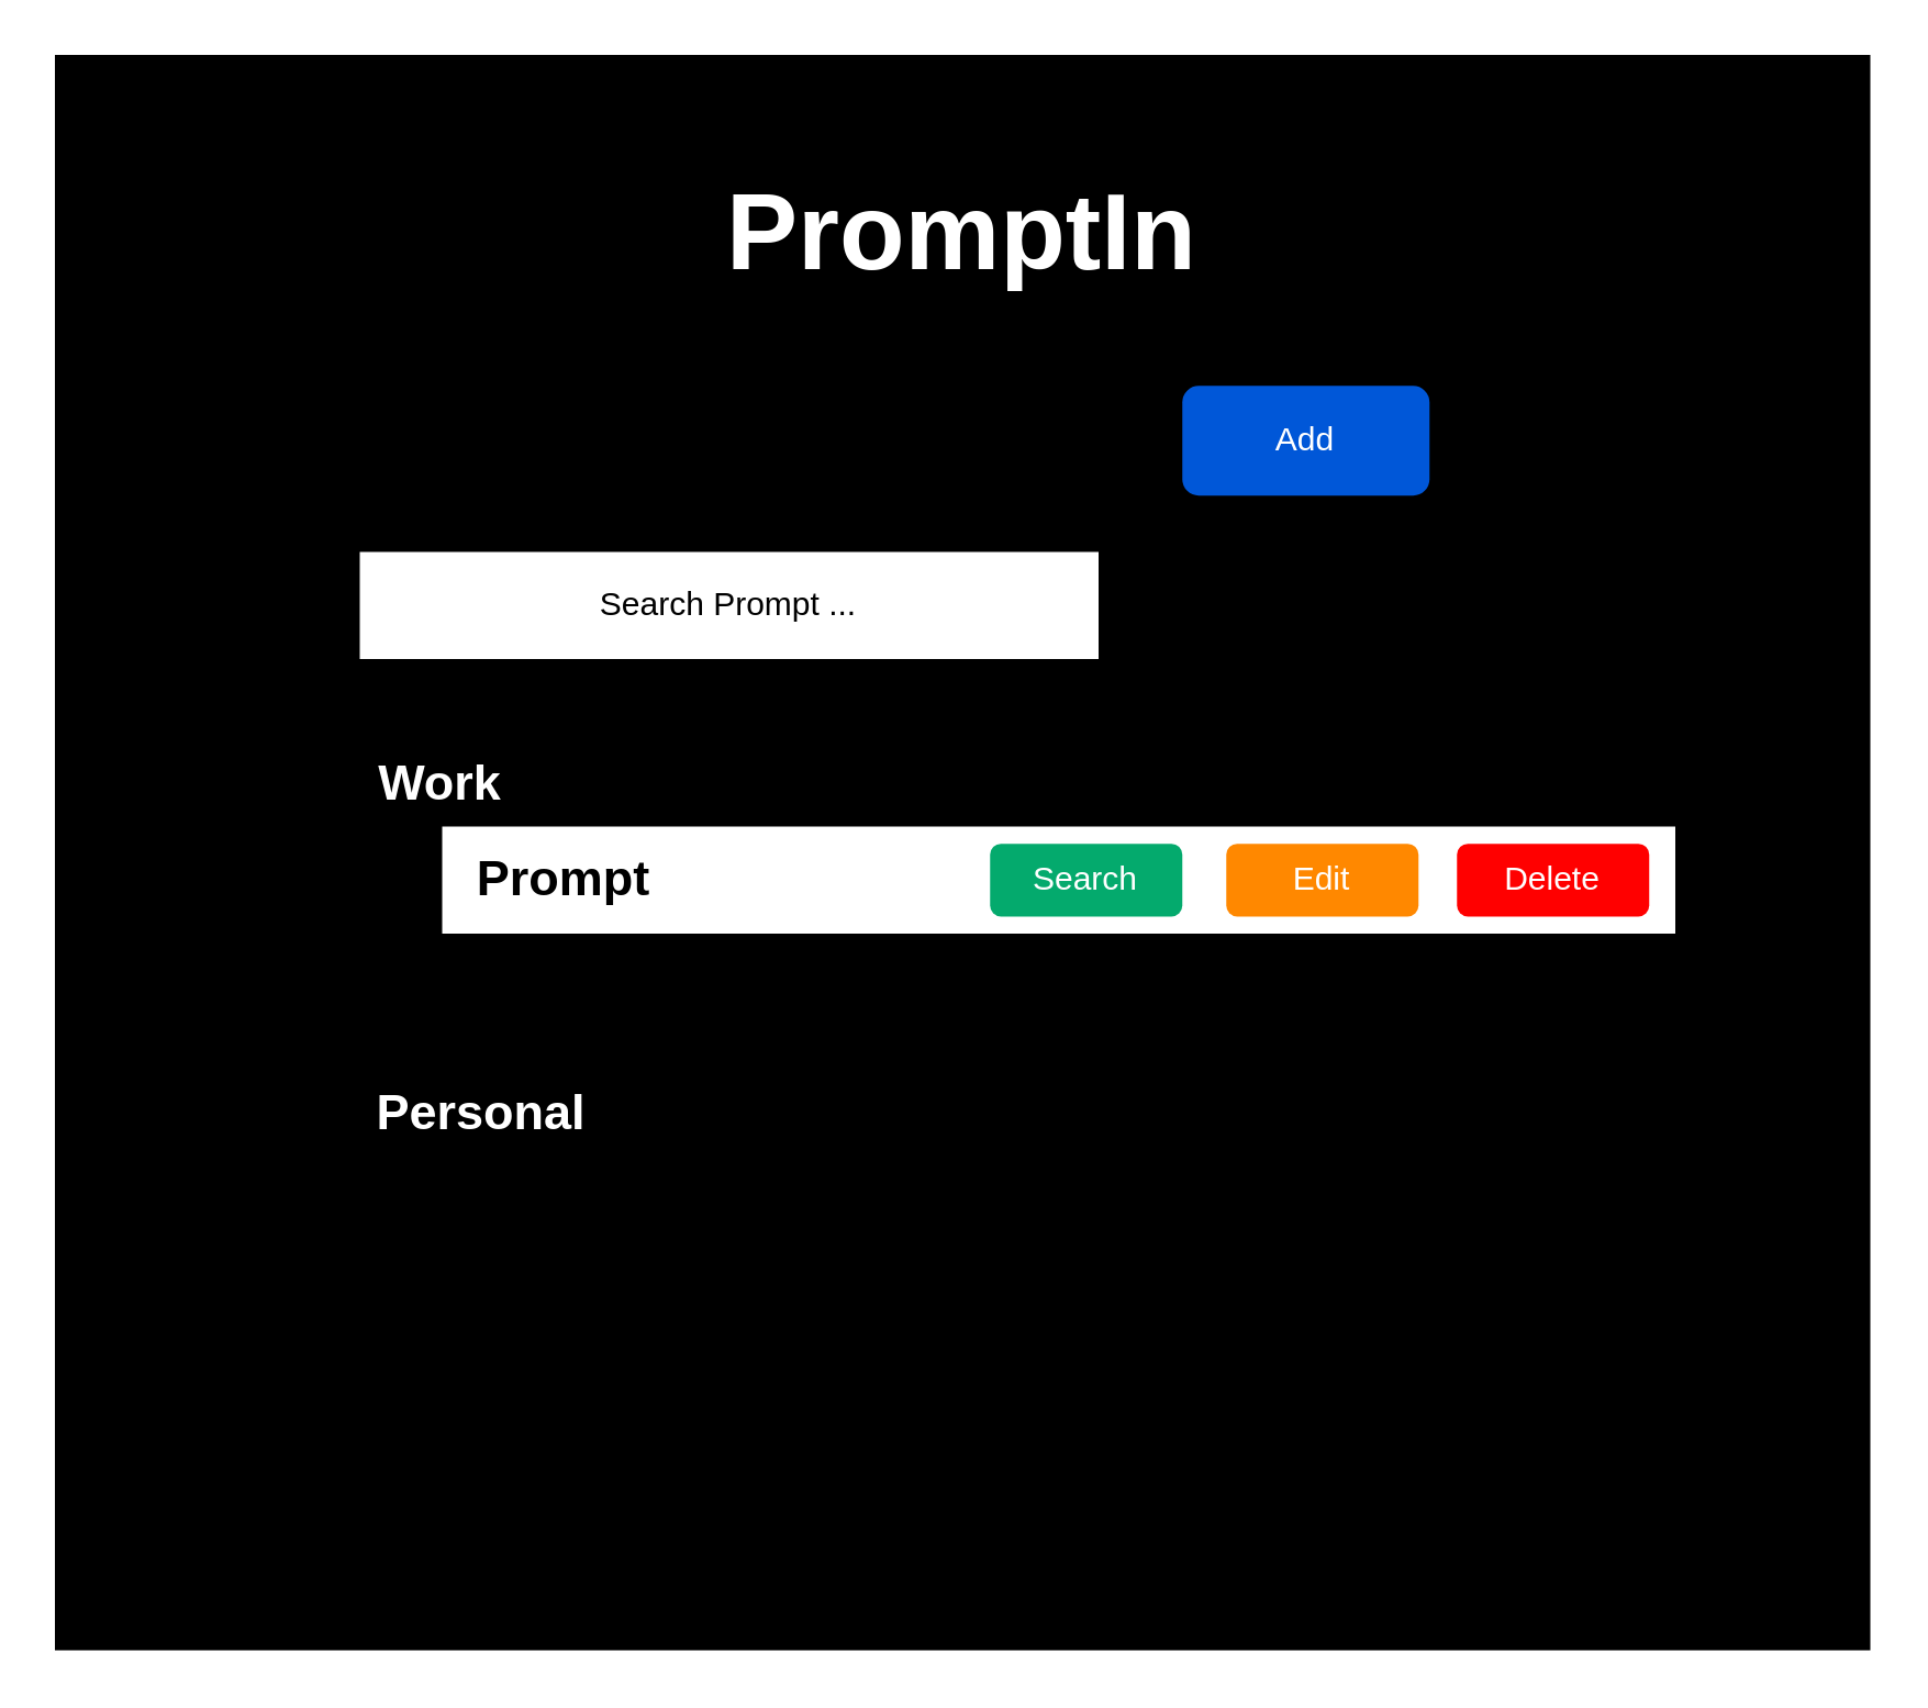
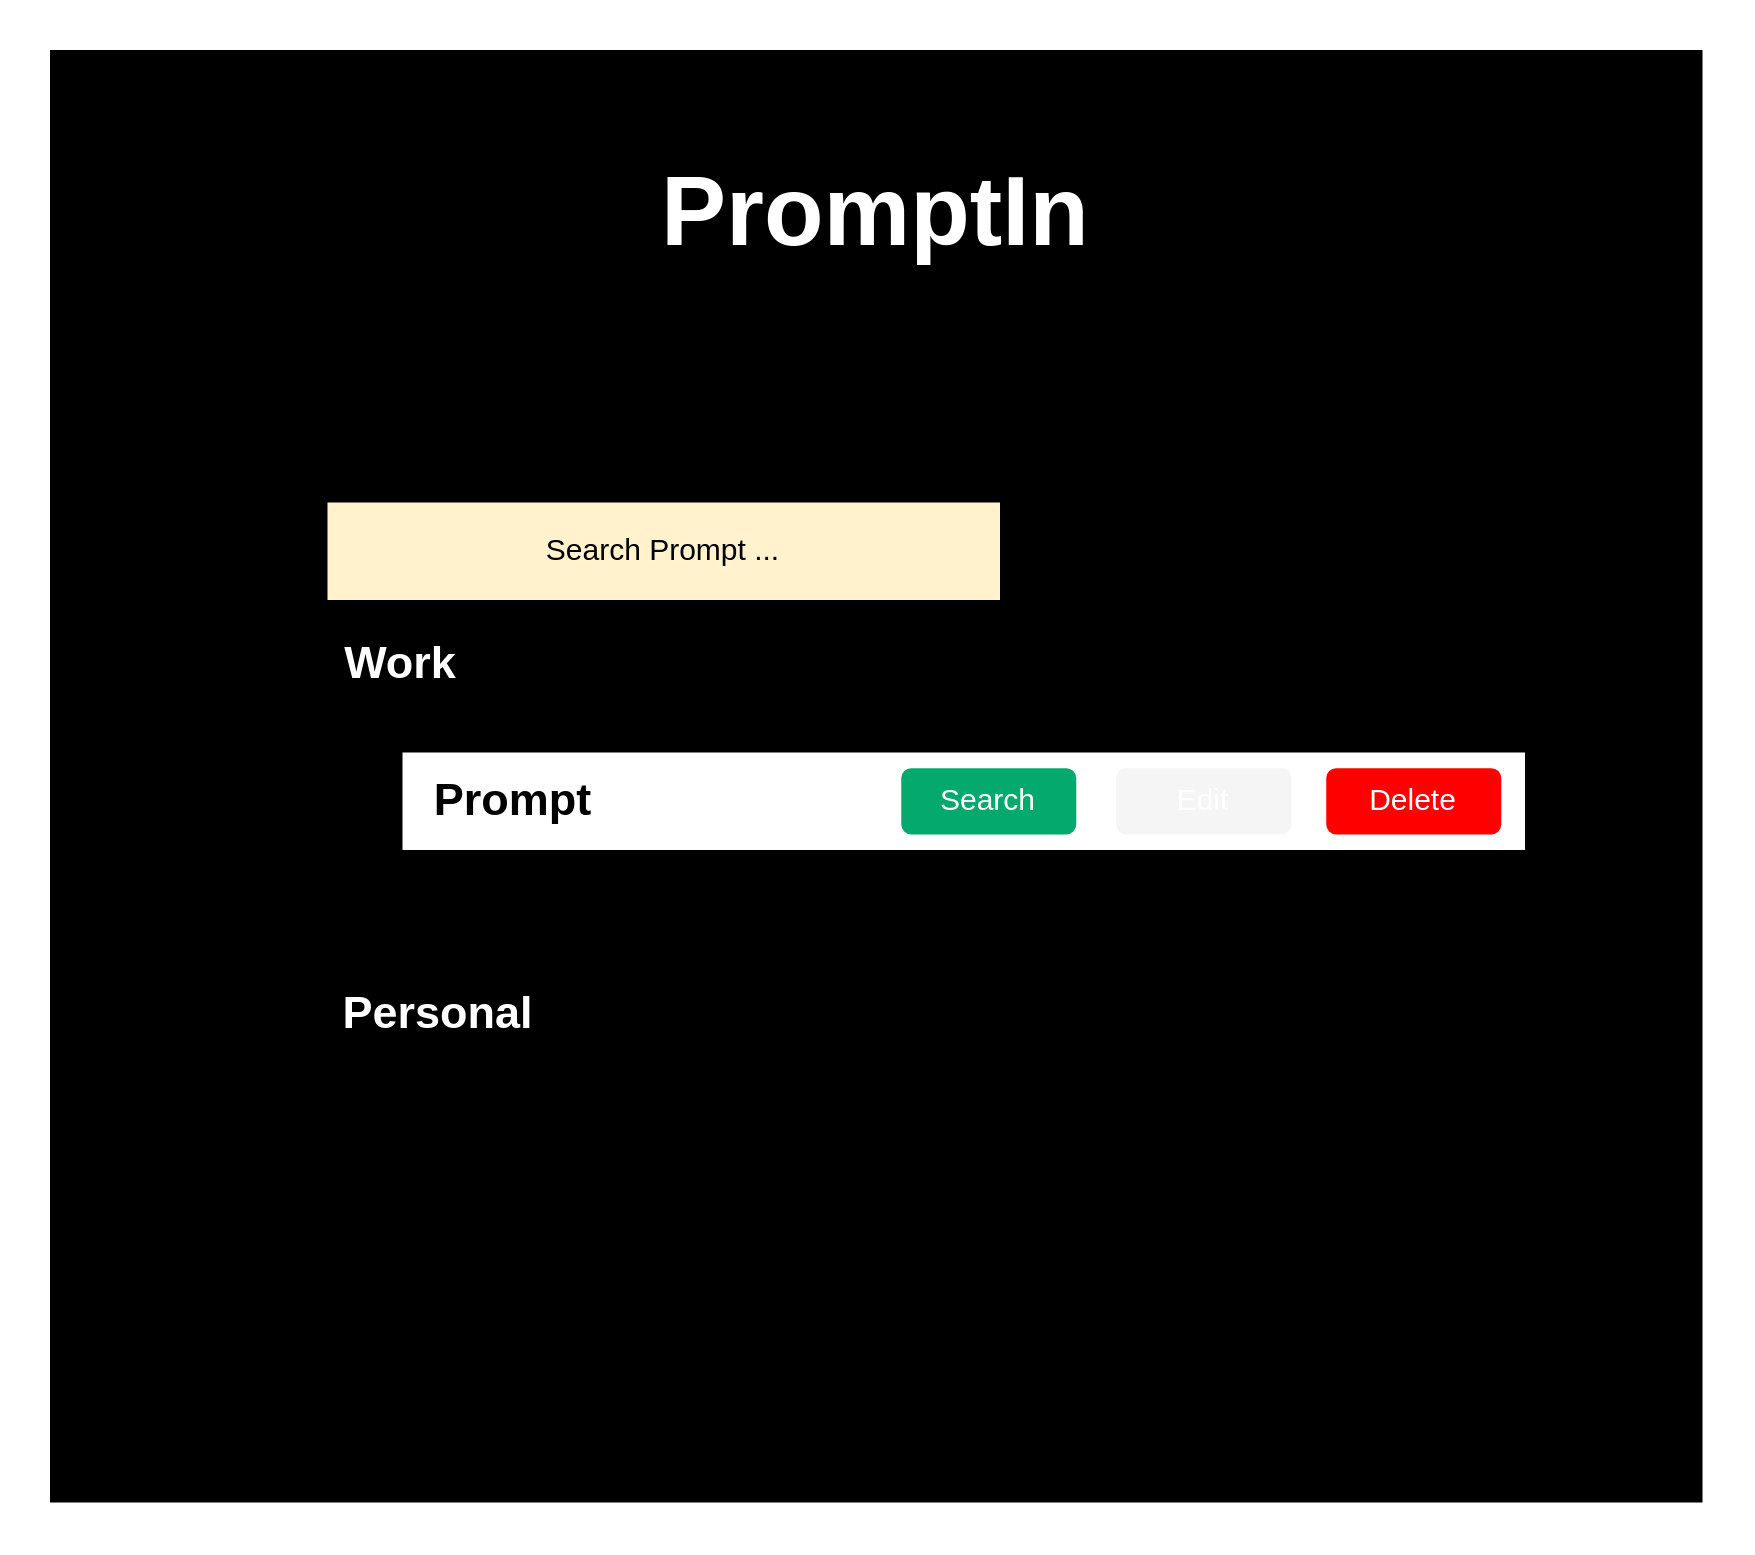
- <mxCell id="5" value="Add" style="rounded=1;fillColor=#0057D8;strokeColor=none;html=1;whiteSpace=wrap;fontColor=#ffffff;align=center;verticalAlign=middle;fontStyle=0;fontSize=12;sketch=0;" vertex="1" parent="1"><mxGeometry x="430" y="140" width="90" height="40" as="geometry" /></mxCell>
- <mxCell id="4" value="Search Prompt ..." style="rounded=0;whiteSpace=wrap;html=1;" parent="1" vertex="1"><mxGeometry x="130" y="200" width="270" height="40" as="geometry" /></mxCell>
+ <mxCell id="4" value="Search Prompt ..." style="rounded=0;whiteSpace=wrap;html=1;fillColor=#fff2cc;" parent="1" vertex="1"><mxGeometry x="130" y="200" width="270" height="40" as="geometry" /></mxCell>
- <mxCell id="7" value="&lt;h2&gt;&lt;font style=&quot;color: rgb(255, 255, 255);&quot;&gt;Work&lt;/font&gt;&lt;/h2&gt;" style="text;html=1;align=center;verticalAlign=middle;whiteSpace=wrap;rounded=0;" vertex="1" parent="1"><mxGeometry x="130" y="270" width="60" height="30" as="geometry" /></mxCell>
+ <mxCell id="7" value="&lt;h2&gt;&lt;font style=&quot;color: rgb(255, 255, 255);&quot;&gt;Work&lt;/font&gt;&lt;/h2&gt;" style="text;html=1;align=center;verticalAlign=middle;whiteSpace=wrap;rounded=0;" vertex="1" parent="1"><mxGeometry x="130" y="250" width="60" height="30" as="geometry" /></mxCell>
- <mxCell id="10" value="Edit" style="rounded=1;fillColor=#FF8800;strokeColor=none;html=1;whiteSpace=wrap;fontColor=#ffffff;align=center;verticalAlign=middle;fontStyle=0;fontSize=12;sketch=0;" vertex="1" parent="1"><mxGeometry x="446" y="306.75" width="70" height="26.5" as="geometry" /></mxCell>
+ <mxCell id="10" value="Edit" style="rounded=1;fillColor=#f5f5f5;strokeColor=none;html=1;whiteSpace=wrap;fontColor=#ffffff;align=center;verticalAlign=middle;fontStyle=0;fontSize=12;sketch=0;" vertex="1" parent="1"><mxGeometry x="446" y="306.75" width="70" height="26.5" as="geometry" /></mxCell>
